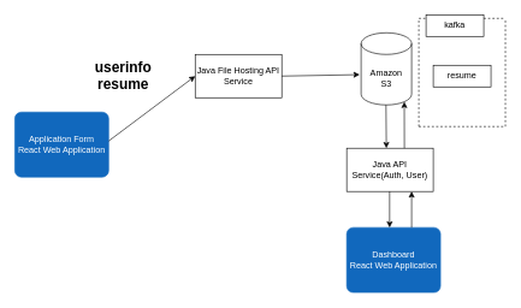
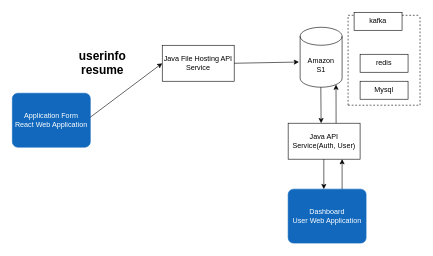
- <mxCell id="8" value="resume" style="rounded=0;whiteSpace=wrap;html=1;" vertex="1" parent="1"><mxGeometry x="600" y="90" width="80" height="30" as="geometry" /></mxCell>
+ <mxCell id="8" value="redis" style="rounded=0;whiteSpace=wrap;html=1;" vertex="1" parent="1"><mxGeometry x="600" y="90" width="80" height="30" as="geometry" /></mxCell>
- <mxCell id="3" value="Amazon&lt;div&gt;S3&lt;/div&gt;" style="shape=cylinder3;whiteSpace=wrap;html=1;boundedLbl=1;backgroundOutline=1;size=15;" vertex="1" parent="1"><mxGeometry x="500" y="45" width="70" height="100" as="geometry" /></mxCell>
+ <mxCell id="3" value="Amazon&lt;div&gt;S1&lt;/div&gt;" style="shape=cylinder3;whiteSpace=wrap;html=1;boundedLbl=1;backgroundOutline=1;size=15;" vertex="1" parent="1"><mxGeometry x="500" y="45" width="70" height="100" as="geometry" /></mxCell>
+ <mxCell id="9" value="Mysql" style="rounded=0;whiteSpace=wrap;html=1;" vertex="1" parent="1"><mxGeometry x="600" y="135" width="80" height="30" as="geometry" /></mxCell>
- <mxCell id="13" value="&lt;div&gt;Dashboard&lt;/div&gt;&lt;div&gt;React Web Application&lt;/div&gt;" style="rounded=1;whiteSpace=wrap;html=1;labelBackgroundColor=none;fillColor=#1168BD;fontColor=#ffffff;align=center;arcSize=10;strokeColor=#1168BD;metaEdit=1;metaData={&quot;c4Type&quot;:{&quot;editable&quot;:false}};points=[[0.25,0,0],[0.5,0,0],[0.75,0,0],[1,0.25,0],[1,0.5,0],[1,0.75,0],[0.75,1,0],[0.5,1,0],[0.25,1,0],[0,0.75,0],[0,0.5,0],[0,0.25,0]];" vertex="1" parent="1"><mxGeometry x="480" y="315" width="130" height="90" as="geometry" /></mxCell>
+ <mxCell id="13" value="&lt;div&gt;Dashboard&lt;/div&gt;&lt;div&gt;User Web Application&lt;/div&gt;" style="rounded=1;whiteSpace=wrap;html=1;labelBackgroundColor=none;fillColor=#1168BD;fontColor=#ffffff;align=center;arcSize=10;strokeColor=#1168BD;metaEdit=1;metaData={&quot;c4Type&quot;:{&quot;editable&quot;:false}};points=[[0.25,0,0],[0.5,0,0],[0.75,0,0],[1,0.25,0],[1,0.5,0],[1,0.75,0],[0.75,1,0],[0.5,1,0],[0.25,1,0],[0,0.75,0],[0,0.5,0],[0,0.25,0]];" vertex="1" parent="1"><mxGeometry x="480" y="315" width="130" height="90" as="geometry" /></mxCell>
